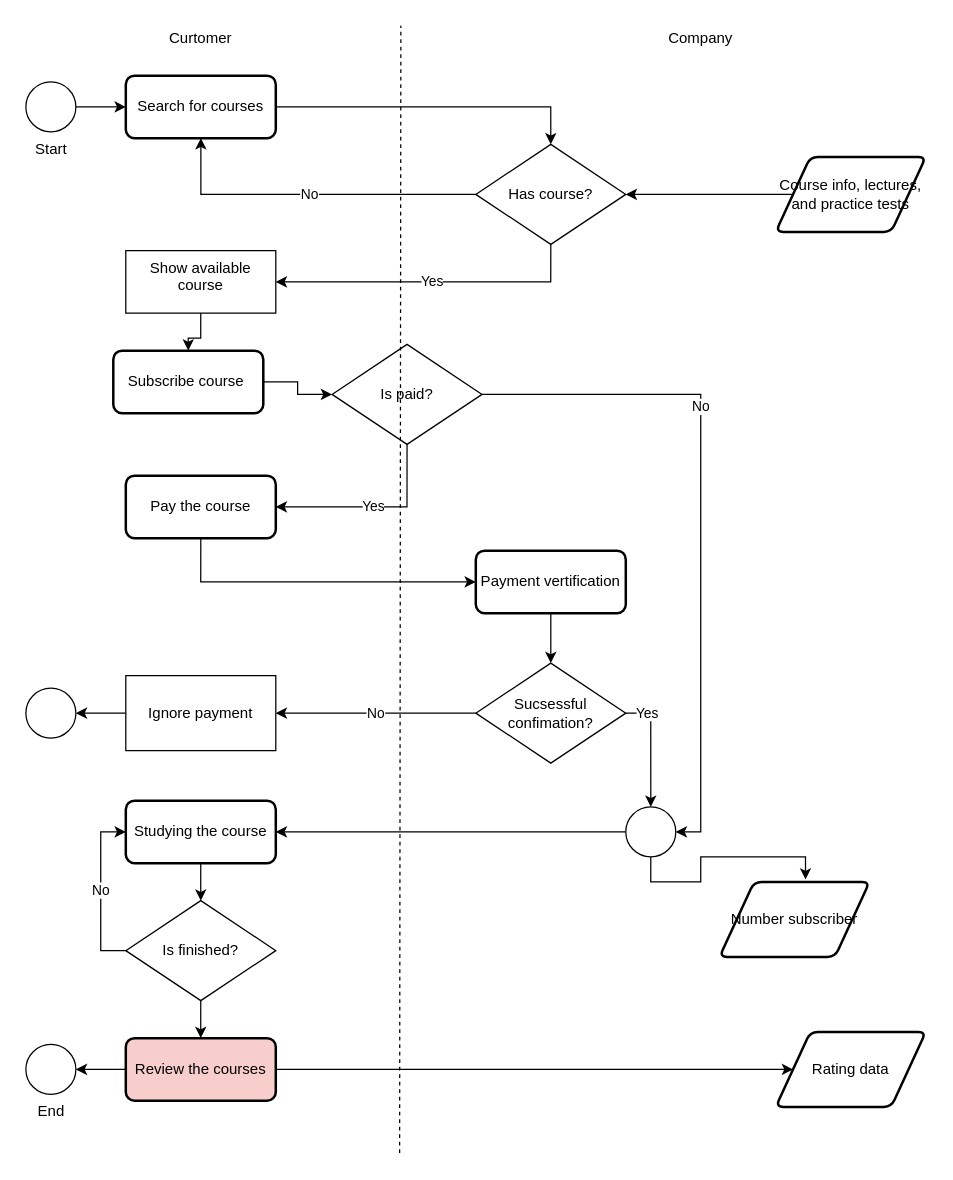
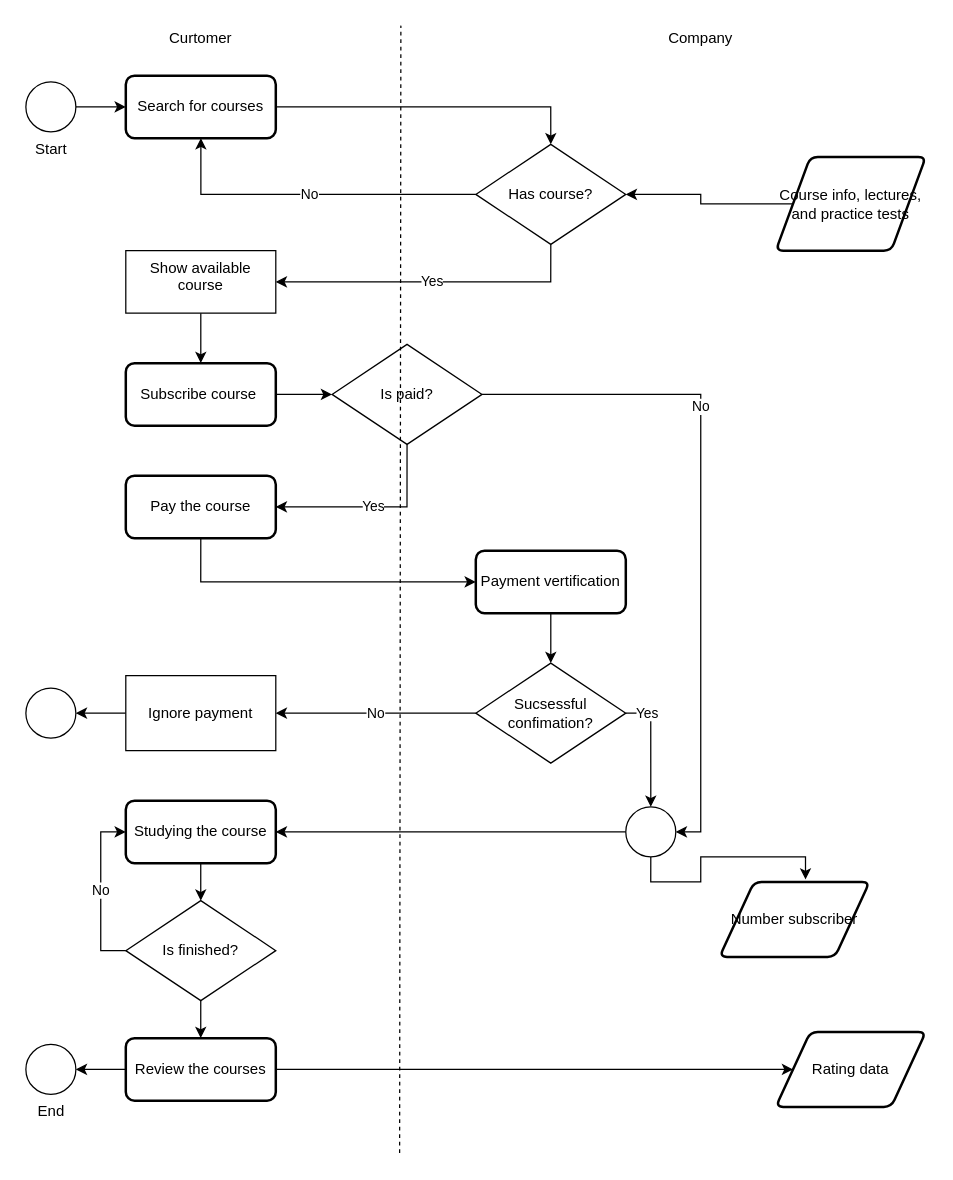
- <mxCell id="42" value="Course info, lectures, and practice tests" style="shape=parallelogram;html=1;strokeWidth=2;perimeter=parallelogramPerimeter;whiteSpace=wrap;rounded=1;arcSize=12;size=0.23;align=center;" parent="1" vertex="1"><mxGeometry x="619.94" y="125" width="120" height="60" as="geometry" /></mxCell>
+ <mxCell id="42" value="Course info, lectures, and practice tests" style="shape=parallelogram;html=1;strokeWidth=2;perimeter=parallelogramPerimeter;whiteSpace=wrap;rounded=1;arcSize=12;size=0.23;align=center;" parent="1" vertex="1"><mxGeometry x="619.94" y="125" width="120" height="75" as="geometry" /></mxCell>
- <mxCell id="12" value="Subscribe course&amp;nbsp;" style="rounded=1;whiteSpace=wrap;html=1;absoluteArcSize=1;arcSize=14;strokeWidth=2;align=center;" parent="1" vertex="1"><mxGeometry x="89.94" y="280" width="120" height="50" as="geometry" /></mxCell>
+ <mxCell id="12" value="Subscribe course&amp;nbsp;" style="rounded=1;whiteSpace=wrap;html=1;absoluteArcSize=1;arcSize=14;strokeWidth=2;align=center;" parent="1" vertex="1"><mxGeometry x="99.94" y="290" width="120" height="50" as="geometry" /></mxCell>
- <mxCell id="34" value="Review the courses" style="rounded=1;whiteSpace=wrap;html=1;absoluteArcSize=1;arcSize=14;strokeWidth=2;align=center;fillColor=#f8cecc;" parent="1" vertex="1"><mxGeometry x="99.94" y="830" width="120" height="50" as="geometry" /></mxCell>
+ <mxCell id="34" value="Review the courses" style="rounded=1;whiteSpace=wrap;html=1;absoluteArcSize=1;arcSize=14;strokeWidth=2;align=center;" parent="1" vertex="1"><mxGeometry x="99.94" y="830" width="120" height="50" as="geometry" /></mxCell>
